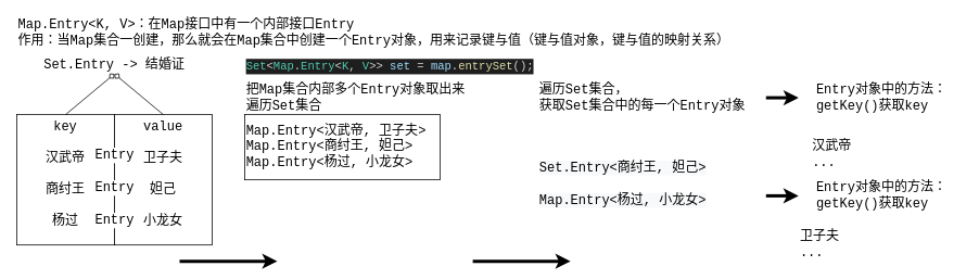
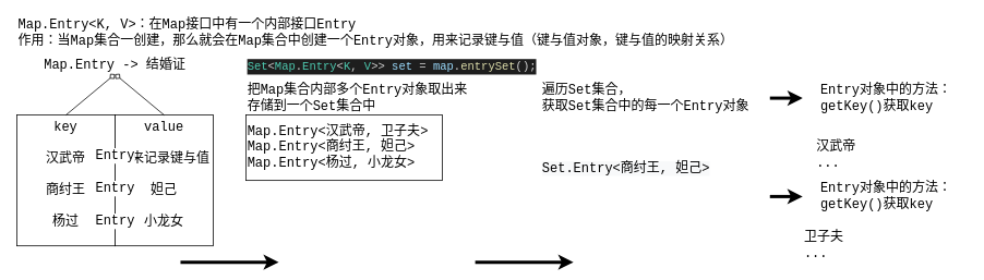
- <mxCell id="13" value="&#10;&#10;&lt;span style=&quot;color: rgb(0, 0, 0); font-family: &amp;quot;courier new&amp;quot;; font-size: 16px; font-style: normal; font-weight: 400; letter-spacing: normal; text-align: center; text-indent: 0px; text-transform: none; word-spacing: 0px; display: inline; float: none;&quot;&gt;Set.Entry -&amp;gt; 结婚证&lt;/span&gt;&#10;&#10;" style="text;html=1;strokeColor=none;fillColor=none;align=center;verticalAlign=middle;whiteSpace=wrap;rounded=0;labelBackgroundColor=none;fontFamily=Courier New;fontSize=16;" vertex="1" parent="1"><mxGeometry x="50" y="70" width="180" height="20" as="geometry" /></mxCell>
+ <mxCell id="13" value="&#10;&#10;&lt;span style=&quot;color: rgb(0, 0, 0); font-family: &amp;quot;courier new&amp;quot;; font-size: 16px; font-style: normal; font-weight: 400; letter-spacing: normal; text-align: center; text-indent: 0px; text-transform: none; word-spacing: 0px; display: inline; float: none;&quot;&gt;Map.Entry -&amp;gt; 结婚证&lt;/span&gt;&#10;&#10;" style="text;html=1;strokeColor=none;fillColor=none;align=center;verticalAlign=middle;whiteSpace=wrap;rounded=0;labelBackgroundColor=none;fontFamily=Courier New;fontSize=16;" vertex="1" parent="1"><mxGeometry x="50" y="70" width="180" height="20" as="geometry" /></mxCell>
- <mxCell id="16" value="把Map集合内部多个Entry对象取出来&lt;br&gt;遍历Set集合" style="text;html=1;align=left;verticalAlign=middle;resizable=0;points=[];autosize=1;fontSize=16;fontFamily=Courier New;" vertex="1" parent="1"><mxGeometry x="300" y="100" width="280" height="40" as="geometry" /></mxCell>
+ <mxCell id="16" value="把Map集合内部多个Entry对象取出来&lt;br&gt;存储到一个Set集合中" style="text;html=1;align=left;verticalAlign=middle;resizable=0;points=[];autosize=1;fontSize=16;fontFamily=Courier New;" vertex="1" parent="1"><mxGeometry x="300" y="100" width="280" height="40" as="geometry" /></mxCell>
- <mxCell id="8" value="value&lt;br&gt;&lt;br&gt;卫子夫&lt;br&gt;&lt;br&gt;妲己&lt;br&gt;&lt;br&gt;小龙女" style="rounded=0;whiteSpace=wrap;html=1;fontFamily=Courier New;fontSize=16;align=center;verticalAlign=top;" vertex="1" parent="1"><mxGeometry x="140" y="140" width="120" height="160" as="geometry" /></mxCell>
+ <mxCell id="8" value="value&lt;br&gt;&lt;br&gt;用来记录键与值&lt;br&gt;&lt;br&gt;妲己&lt;br&gt;&lt;br&gt;小龙女" style="rounded=0;whiteSpace=wrap;html=1;fontFamily=Courier New;fontSize=16;align=center;verticalAlign=top;" vertex="1" parent="1"><mxGeometry x="140" y="140" width="120" height="160" as="geometry" /></mxCell>
- <mxCell id="19" value="&lt;span style=&quot;color: rgb(0, 0, 0); font-family: &amp;quot;courier new&amp;quot;; font-size: 16px; font-style: normal; font-weight: 400; letter-spacing: normal; text-align: left; text-indent: 0px; text-transform: none; word-spacing: 0px; background-color: rgb(248, 249, 250); display: inline; float: none;&quot;&gt;Map.Entry&amp;lt;杨过, 小龙女&amp;gt;&lt;/span&gt;" style="text;whiteSpace=wrap;html=1;fontSize=16;fontFamily=Courier New;" vertex="1" parent="1"><mxGeometry x="660" y="230" width="230" height="30" as="geometry" /></mxCell>
